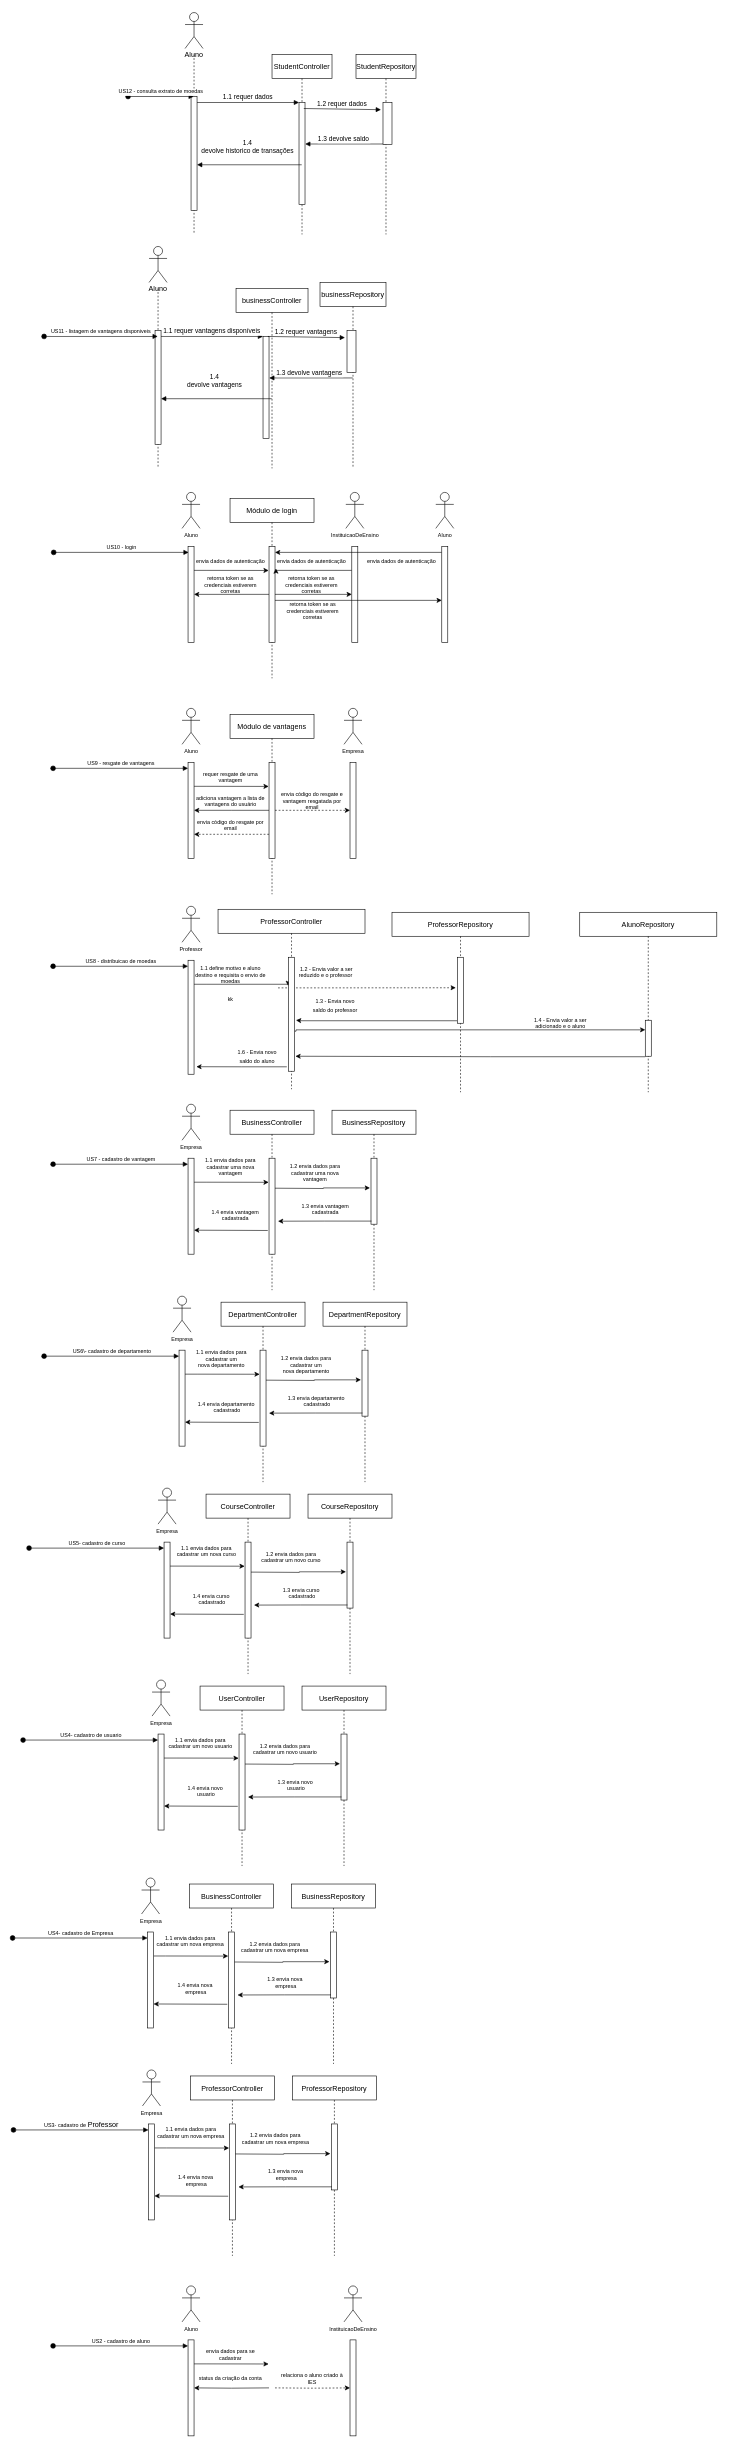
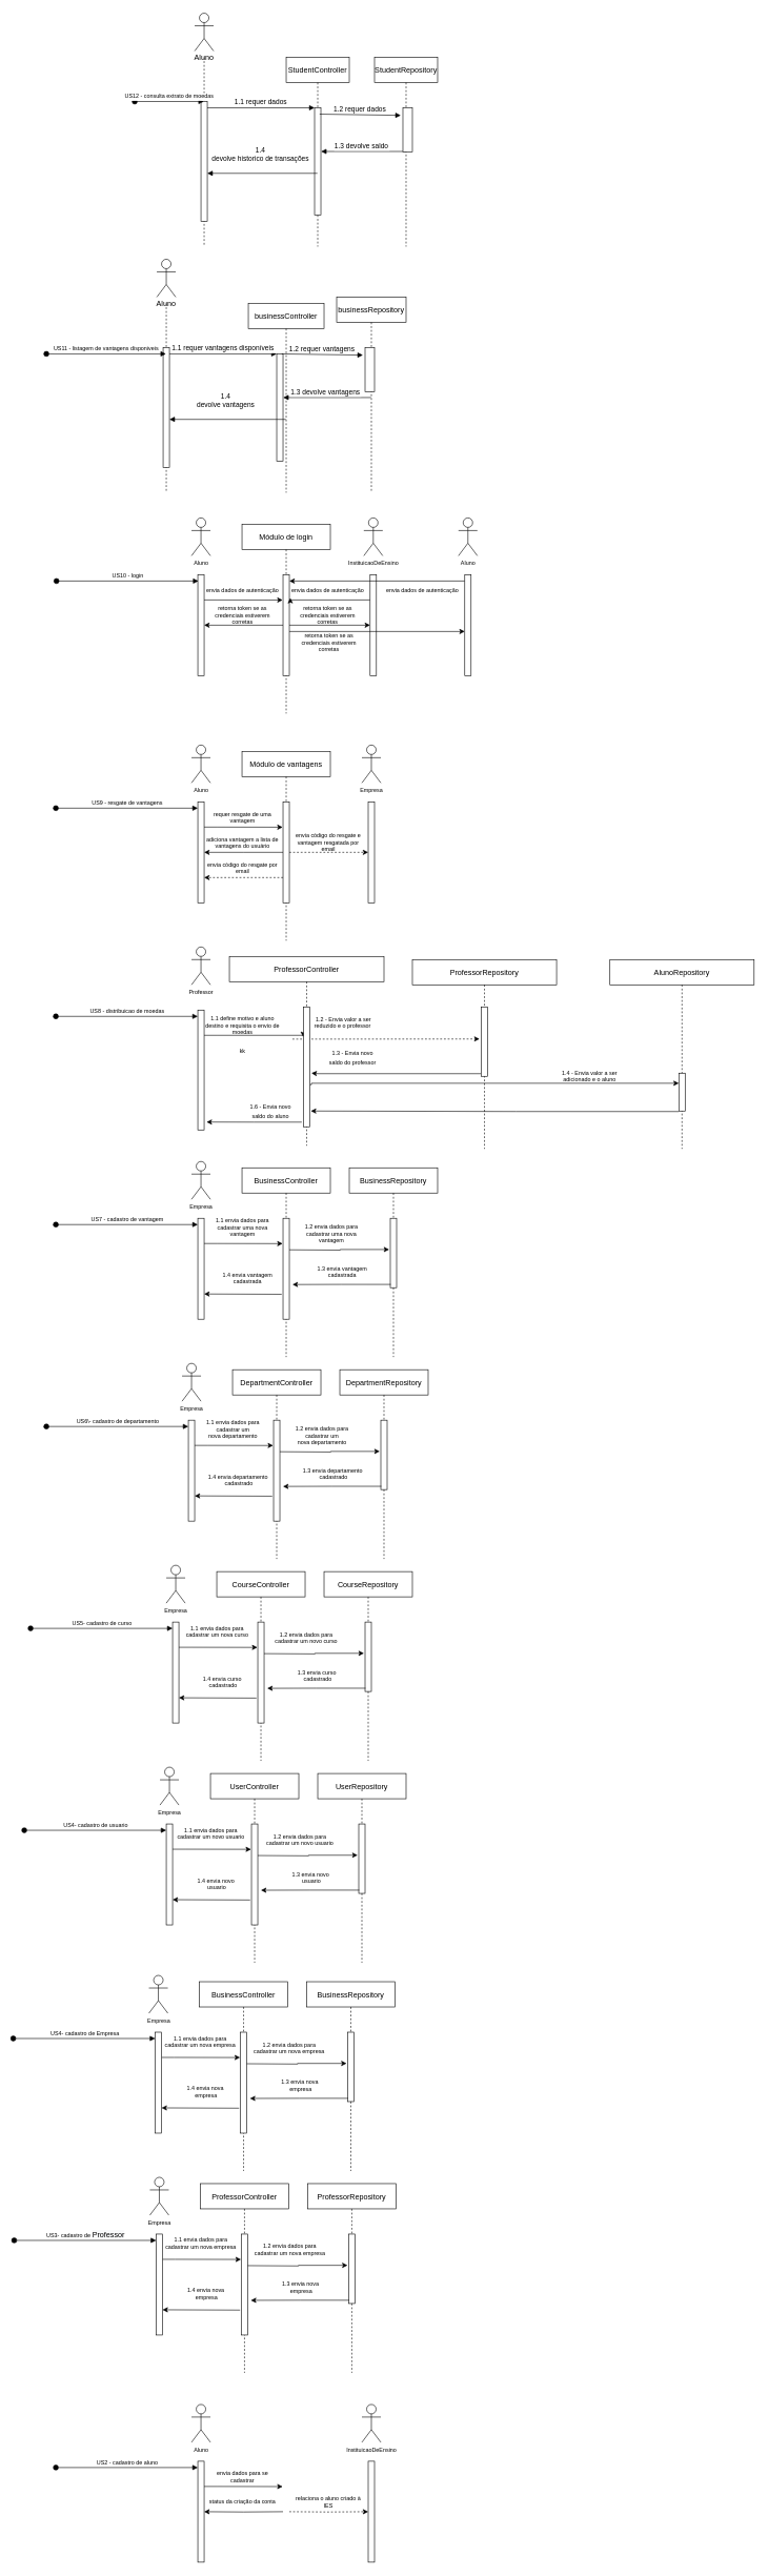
- <mxCell id="49" value="Professor" style="shape=umlActor;verticalLabelPosition=bottom;verticalAlign=top;html=1;fontSize=9;" parent="1" vertex="1"><mxGeometry x="303" y="1510" width="30" height="60" as="geometry" /></mxCell>
+ <mxCell id="49" value="Professor" style="shape=umlActor;verticalLabelPosition=bottom;verticalAlign=top;html=1;fontSize=9;" parent="1" vertex="1"><mxGeometry x="303" y="1500" width="30" height="60" as="geometry" /></mxCell>
